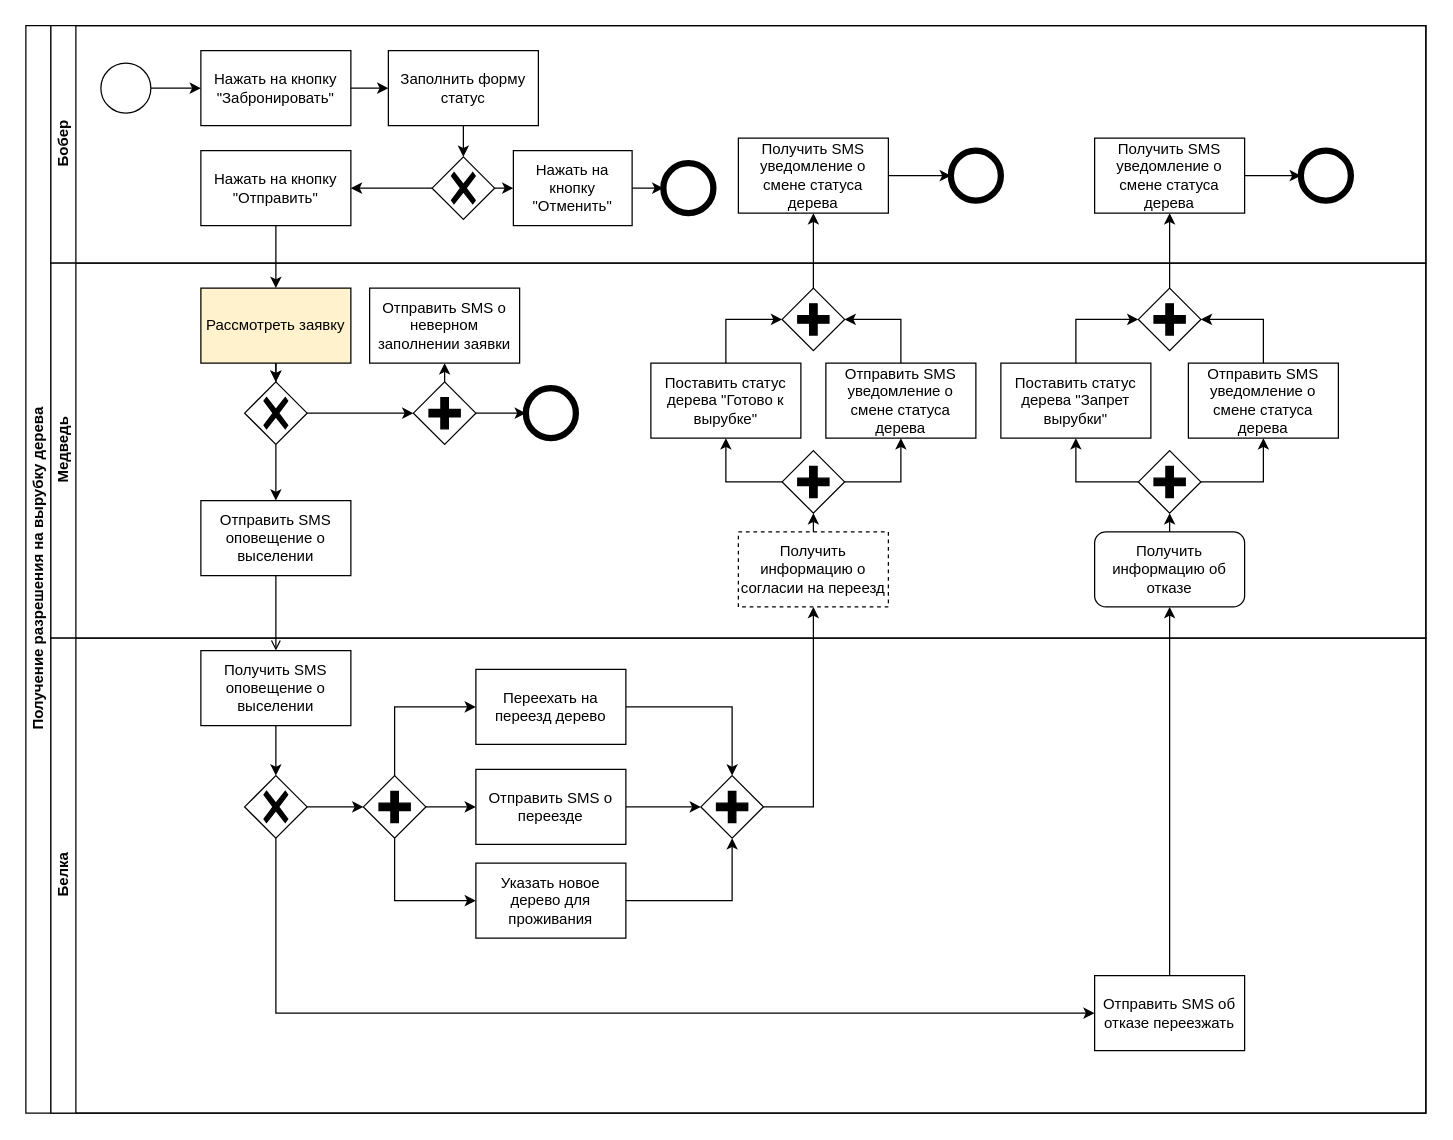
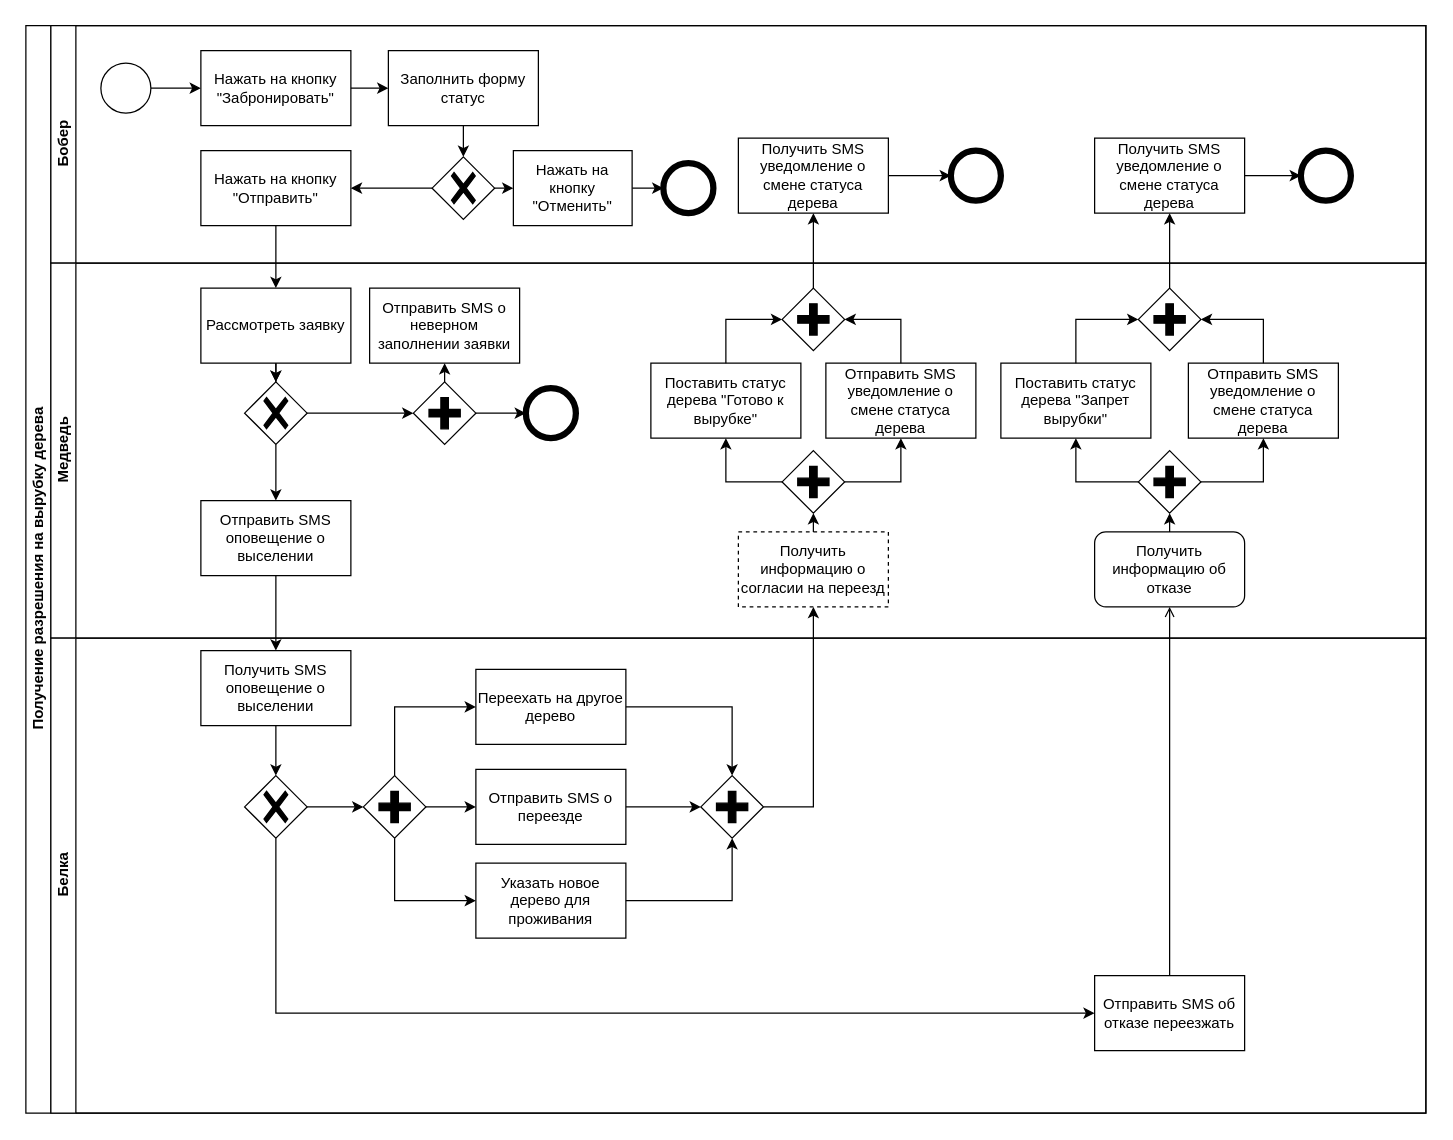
- <mxCell id="27" value="Рассмотреть заявку" style="rounded=0;whiteSpace=wrap;html=1;fontFamily=Helvetica;fontSize=12;fontColor=#000000;align=center;fillColor=#fff2cc;" vertex="1" parent="25"><mxGeometry x="120" y="20" width="120" height="60" as="geometry" /></mxCell>
+ <mxCell id="27" value="Рассмотреть заявку" style="rounded=0;whiteSpace=wrap;html=1;fontFamily=Helvetica;fontSize=12;fontColor=#000000;align=center;" vertex="1" parent="25"><mxGeometry x="120" y="20" width="120" height="60" as="geometry" /></mxCell>
- <mxCell id="78" value="" style="endArrow=classic;html=1;rounded=0;exitX=0.5;exitY=0;exitDx=0;exitDy=0;entryX=0.5;entryY=1;entryDx=0;entryDy=0;" edge="1" parent="2" source="66" target="48"><mxGeometry width="50" height="50" relative="1" as="geometry"><mxPoint x="600" y="690" as="sourcePoint" /><mxPoint x="880" y="460" as="targetPoint" /></mxGeometry></mxCell>
+ <mxCell id="78" value="" style="endArrow=open;html=1;rounded=0;exitX=0.5;exitY=0;exitDx=0;exitDy=0;entryX=0.5;entryY=1;entryDx=0;entryDy=0;" edge="1" parent="2" source="66" target="48"><mxGeometry width="50" height="50" relative="1" as="geometry"><mxPoint x="600" y="690" as="sourcePoint" /><mxPoint x="880" y="460" as="targetPoint" /></mxGeometry></mxCell>
- <mxCell id="24" value="" style="endArrow=open;html=1;rounded=0;exitX=0.5;exitY=1;exitDx=0;exitDy=0;entryX=0.5;entryY=0;entryDx=0;entryDy=0;" edge="1" parent="2" source="36" target="59"><mxGeometry width="50" height="50" relative="1" as="geometry"><mxPoint x="290" y="540" as="sourcePoint" /><mxPoint x="340" y="490" as="targetPoint" /></mxGeometry></mxCell>
+ <mxCell id="24" value="" style="endArrow=classic;html=1;rounded=0;exitX=0.5;exitY=1;exitDx=0;exitDy=0;entryX=0.5;entryY=0;entryDx=0;entryDy=0;" edge="1" parent="2" source="36" target="59"><mxGeometry width="50" height="50" relative="1" as="geometry"><mxPoint x="290" y="540" as="sourcePoint" /><mxPoint x="340" y="490" as="targetPoint" /></mxGeometry></mxCell>
- <mxCell id="61" value="Переехать на переезд дерево" style="rounded=0;whiteSpace=wrap;html=1;fontFamily=Helvetica;fontSize=12;fontColor=#000000;align=center;" vertex="1" parent="58"><mxGeometry x="340" y="25" width="120" height="60" as="geometry" /></mxCell>
+ <mxCell id="61" value="Переехать на другое дерево" style="rounded=0;whiteSpace=wrap;html=1;fontFamily=Helvetica;fontSize=12;fontColor=#000000;align=center;" vertex="1" parent="58"><mxGeometry x="340" y="25" width="120" height="60" as="geometry" /></mxCell>
